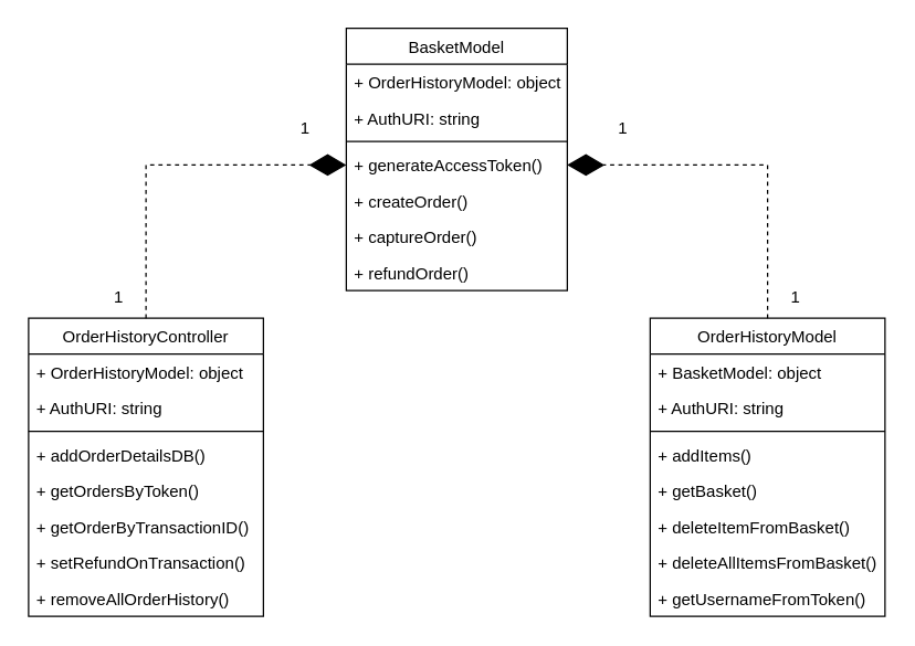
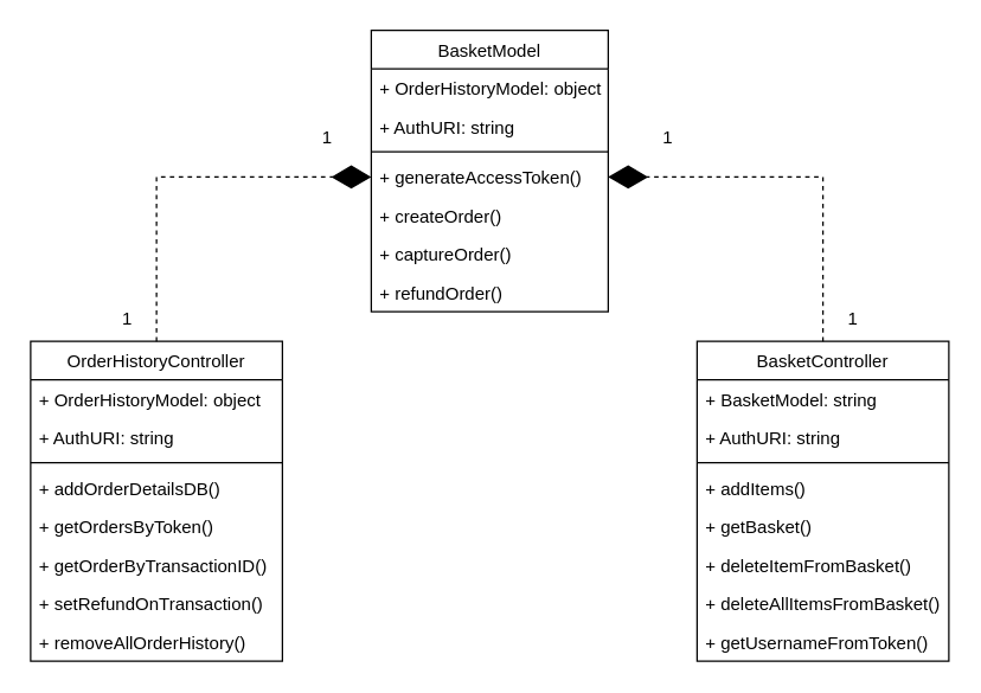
- <mxCell id="11" value="OrderHistoryModel" style="swimlane;fontStyle=0;align=center;verticalAlign=top;childLayout=stackLayout;horizontal=1;startSize=26;horizontalStack=0;resizeParent=1;resizeLast=0;collapsible=1;marginBottom=0;rounded=0;shadow=0;strokeWidth=1;" vertex="1" parent="1"><mxGeometry x="470" y="230" width="170" height="216" as="geometry"><mxRectangle x="550" y="140" width="160" height="26" as="alternateBounds" /></mxGeometry></mxCell>
+ <mxCell id="11" value="BasketController" style="swimlane;fontStyle=0;align=center;verticalAlign=top;childLayout=stackLayout;horizontal=1;startSize=26;horizontalStack=0;resizeParent=1;resizeLast=0;collapsible=1;marginBottom=0;rounded=0;shadow=0;strokeWidth=1;" vertex="1" parent="1"><mxGeometry x="470" y="230" width="170" height="216" as="geometry"><mxRectangle x="550" y="140" width="160" height="26" as="alternateBounds" /></mxGeometry></mxCell>
- <mxCell id="12" value="+ BasketModel: object" style="text;align=left;verticalAlign=top;spacingLeft=4;spacingRight=4;overflow=hidden;rotatable=0;points=[[0,0.5],[1,0.5]];portConstraint=eastwest;rounded=0;shadow=0;html=0;" vertex="1" parent="11"><mxGeometry y="26" width="170" height="26" as="geometry" /></mxCell>
+ <mxCell id="12" value="+ BasketModel: string" style="text;align=left;verticalAlign=top;spacingLeft=4;spacingRight=4;overflow=hidden;rotatable=0;points=[[0,0.5],[1,0.5]];portConstraint=eastwest;rounded=0;shadow=0;html=0;" vertex="1" parent="11"><mxGeometry y="26" width="170" height="26" as="geometry" /></mxCell>
